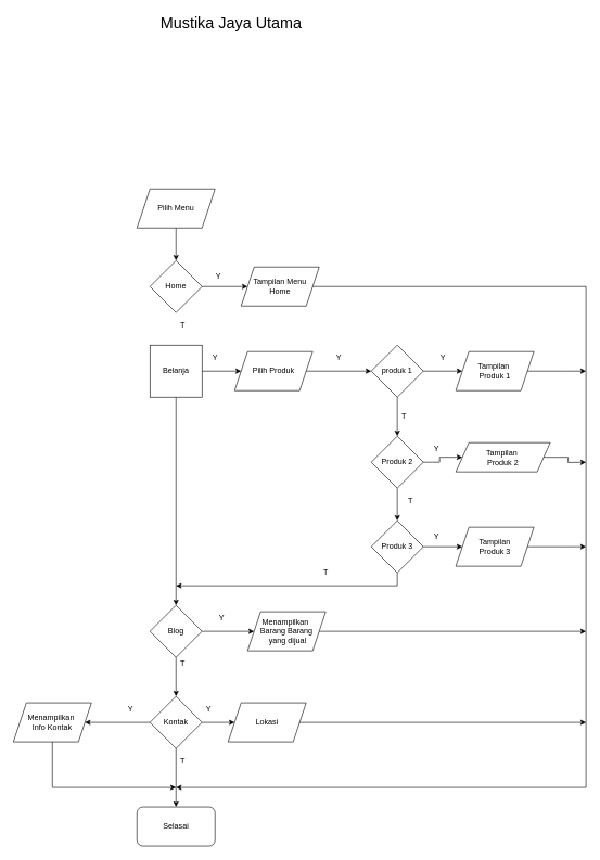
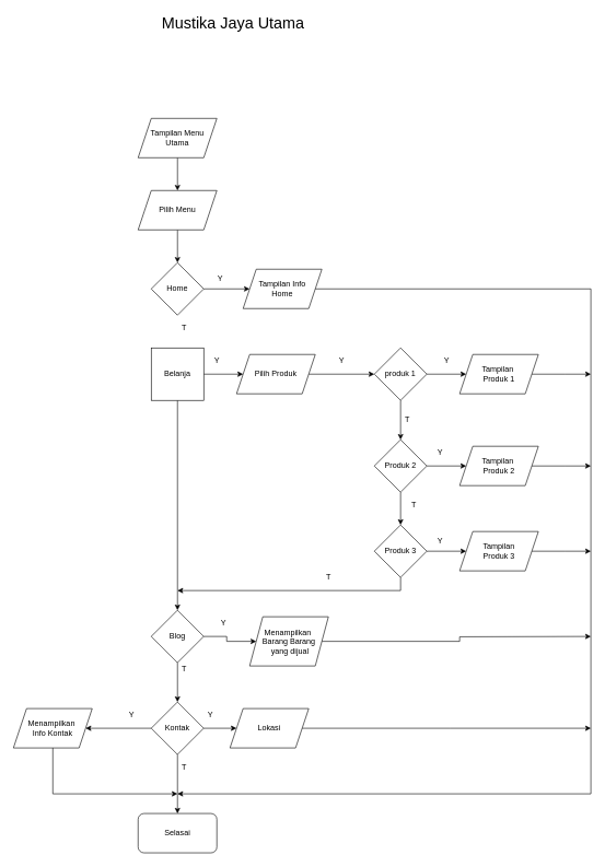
+ <mxCell id="3" value="Tampilan Menu Utama" style="shape=parallelogram;perimeter=parallelogramPerimeter;whiteSpace=wrap;html=1;fixedSize=1;" vertex="1" parent="1"><mxGeometry x="210" y="180" width="120" height="60" as="geometry" /></mxCell>
+ <mxCell id="2" style="edgeStyle=orthogonalEdgeStyle;rounded=0;orthogonalLoop=1;jettySize=auto;html=1;entryX=0.5;entryY=0;entryDx=0;entryDy=0;" edge="1" parent="1" source="3" target="5"><mxGeometry relative="1" as="geometry" /></mxCell>
- <mxCell id="9" value="Tampilan Menu&lt;br&gt;Home" style="shape=parallelogram;perimeter=parallelogramPerimeter;whiteSpace=wrap;html=1;fixedSize=1;" vertex="1" parent="1"><mxGeometry x="370" y="410" width="120" height="60" as="geometry" /></mxCell>
+ <mxCell id="9" value="Tampilan Info&lt;br&gt;Home" style="shape=parallelogram;perimeter=parallelogramPerimeter;whiteSpace=wrap;html=1;fixedSize=1;" vertex="1" parent="1"><mxGeometry x="370" y="410" width="120" height="60" as="geometry" /></mxCell>
- <mxCell id="24" value="Tampilan&amp;nbsp;&lt;br&gt;Produk 2" style="shape=parallelogram;perimeter=parallelogramPerimeter;whiteSpace=wrap;html=1;fixedSize=1;" vertex="1" parent="1"><mxGeometry x="700" y="680" width="145" height="45" as="geometry" /></mxCell>
+ <mxCell id="24" value="Tampilan&amp;nbsp;&lt;br&gt;Produk 2" style="shape=parallelogram;perimeter=parallelogramPerimeter;whiteSpace=wrap;html=1;fixedSize=1;" vertex="1" parent="1"><mxGeometry x="700" y="680" width="120" height="60" as="geometry" /></mxCell>
- <mxCell id="39" value="Menampilkan&amp;nbsp;&lt;br&gt;Barang Barang&lt;br&gt;&amp;nbsp;yang dijual" style="shape=parallelogram;perimeter=parallelogramPerimeter;whiteSpace=wrap;html=1;fixedSize=1;" vertex="1" parent="1"><mxGeometry x="380" y="940" width="120" height="60" as="geometry" /></mxCell>
+ <mxCell id="39" value="Menampilkan&amp;nbsp;&lt;br&gt;Barang Barang&lt;br&gt;&amp;nbsp;yang dijual" style="shape=parallelogram;perimeter=parallelogramPerimeter;whiteSpace=wrap;html=1;fixedSize=1;" vertex="1" parent="1"><mxGeometry x="380" y="940" width="120" height="75" as="geometry" /></mxCell>
